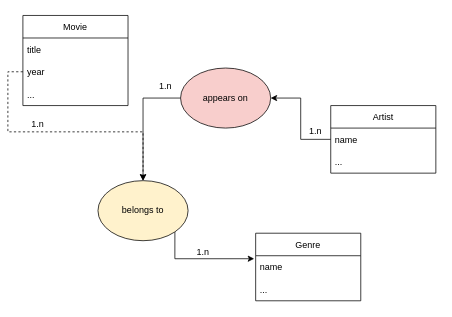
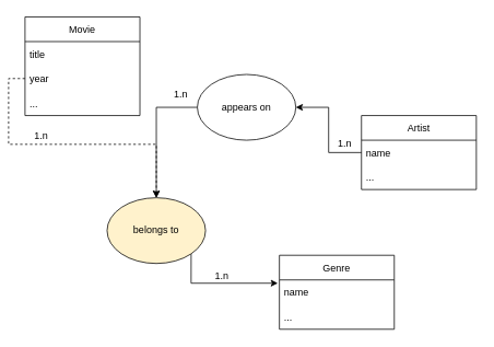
- <mxCell id="13" value="appears on" style="ellipse;whiteSpace=wrap;html=1;fillColor=#f8cecc;" vertex="1" parent="1"><mxGeometry x="240" y="90" width="120" height="80" as="geometry" /></mxCell>
+ <mxCell id="13" value="appears on" style="ellipse;whiteSpace=wrap;html=1;" vertex="1" parent="1"><mxGeometry x="240" y="90" width="120" height="80" as="geometry" /></mxCell>
